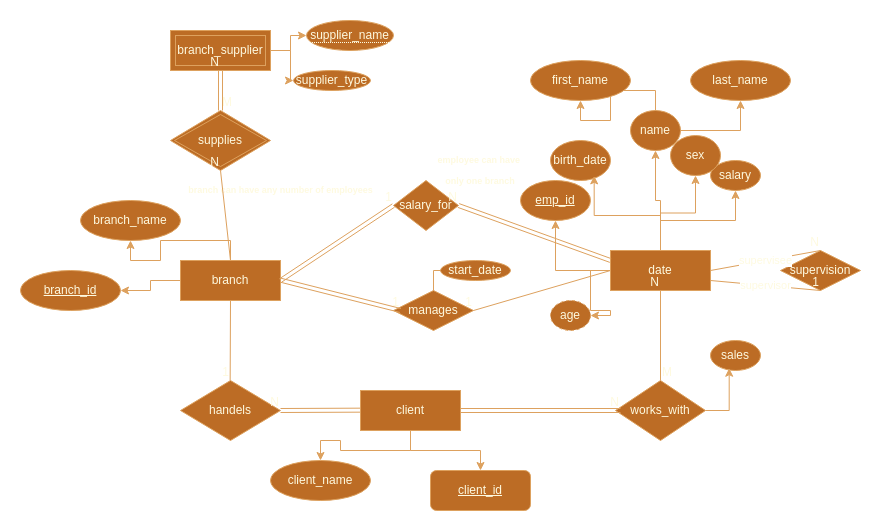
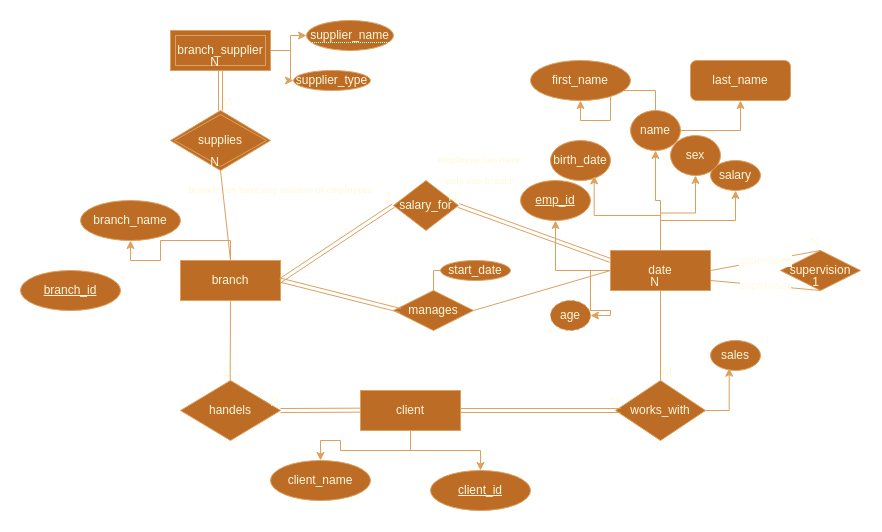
- <mxCell id="27" value="last_name" style="ellipse;whiteSpace=wrap;html=1;align=center;strokeColor=#DDA15E;fontColor=#FEFAE0;fillColor=#BC6C25;" vertex="1" parent="1"><mxGeometry x="690" y="60" width="100" height="40" as="geometry" /></mxCell>
+ <mxCell id="27" value="last_name" style="whiteSpace=wrap;html=1;align=center;strokeColor=#DDA15E;fontColor=#FEFAE0;fillColor=#BC6C25;rounded=1;" vertex="1" parent="1"><mxGeometry x="690" y="60" width="100" height="40" as="geometry" /></mxCell>
- <mxCell id="2" style="edgeStyle=orthogonalEdgeStyle;rounded=0;orthogonalLoop=1;jettySize=auto;html=1;entryX=1;entryY=0.5;entryDx=0;entryDy=0;strokeColor=#DDA15E;fontColor=#FEFAE0;fillColor=#BC6C25;" edge="1" parent="1" source="4" target="6"><mxGeometry relative="1" as="geometry" /></mxCell>
- <mxCell id="11" value="client_id" style="whiteSpace=wrap;html=1;align=center;fontStyle=4;strokeColor=#DDA15E;fontColor=#FEFAE0;fillColor=#BC6C25;rounded=1;" vertex="1" parent="1"><mxGeometry x="430" y="470" width="100" height="40" as="geometry" /></mxCell>
+ <mxCell id="11" value="client_id" style="ellipse;whiteSpace=wrap;html=1;align=center;fontStyle=4;strokeColor=#DDA15E;fontColor=#FEFAE0;fillColor=#BC6C25;" vertex="1" parent="1"><mxGeometry x="430" y="470" width="100" height="40" as="geometry" /></mxCell>
